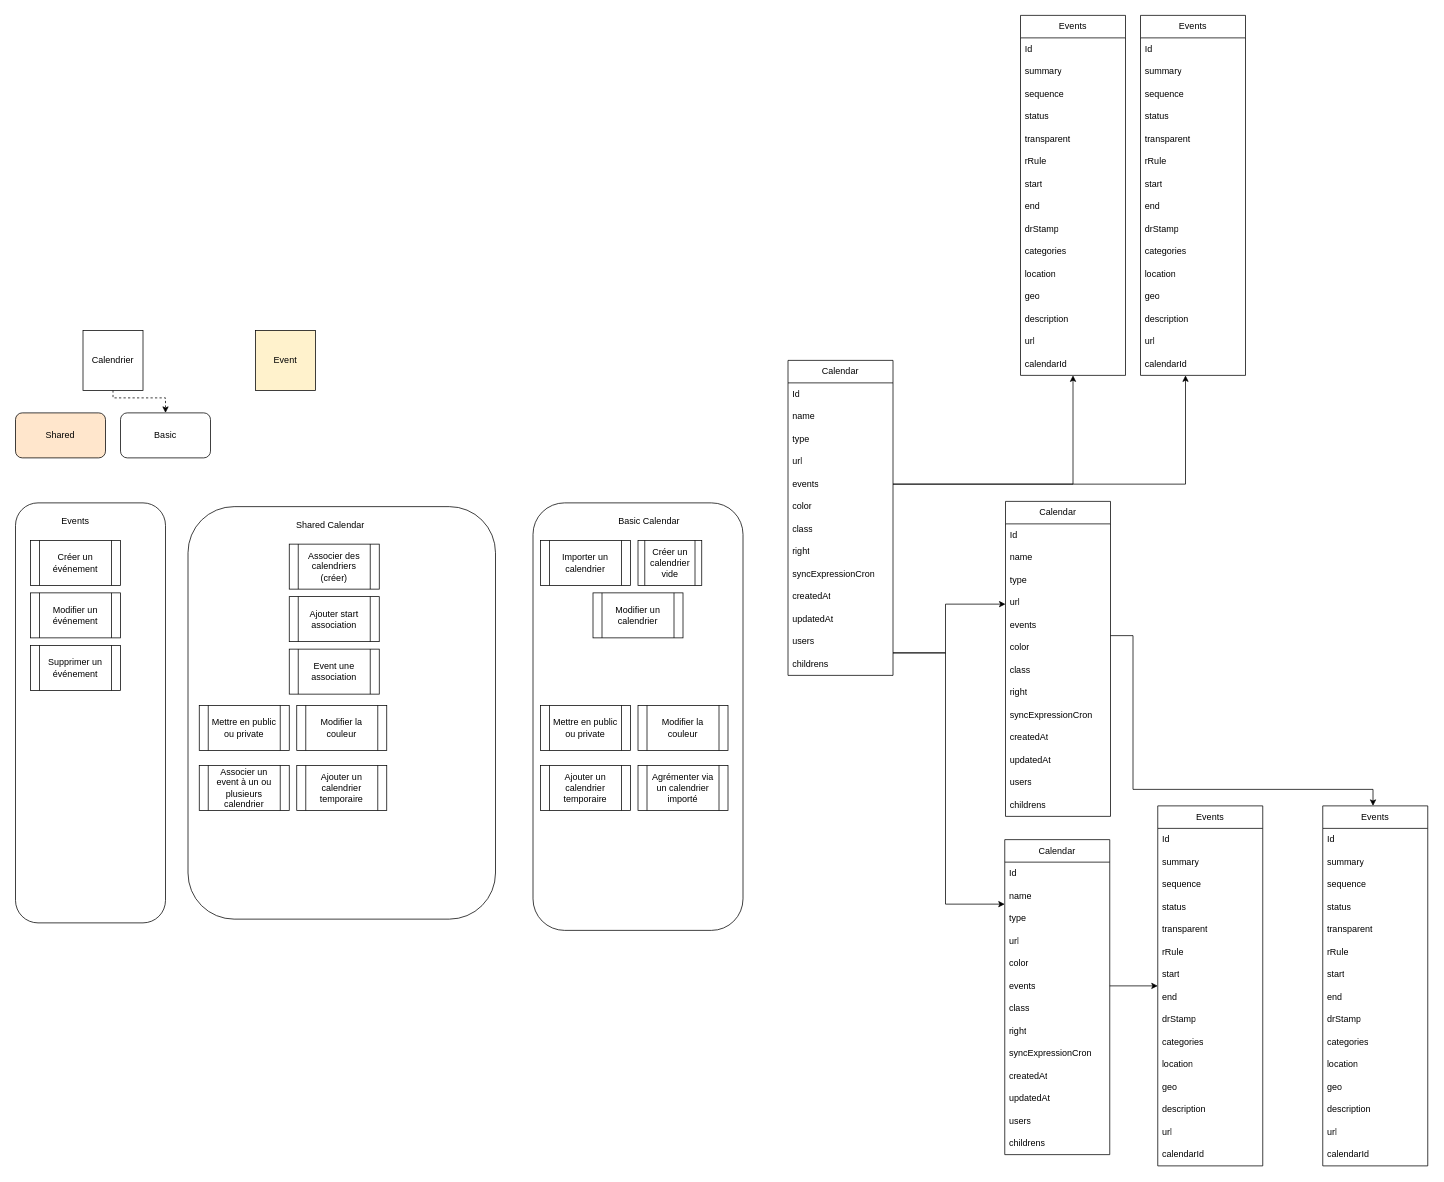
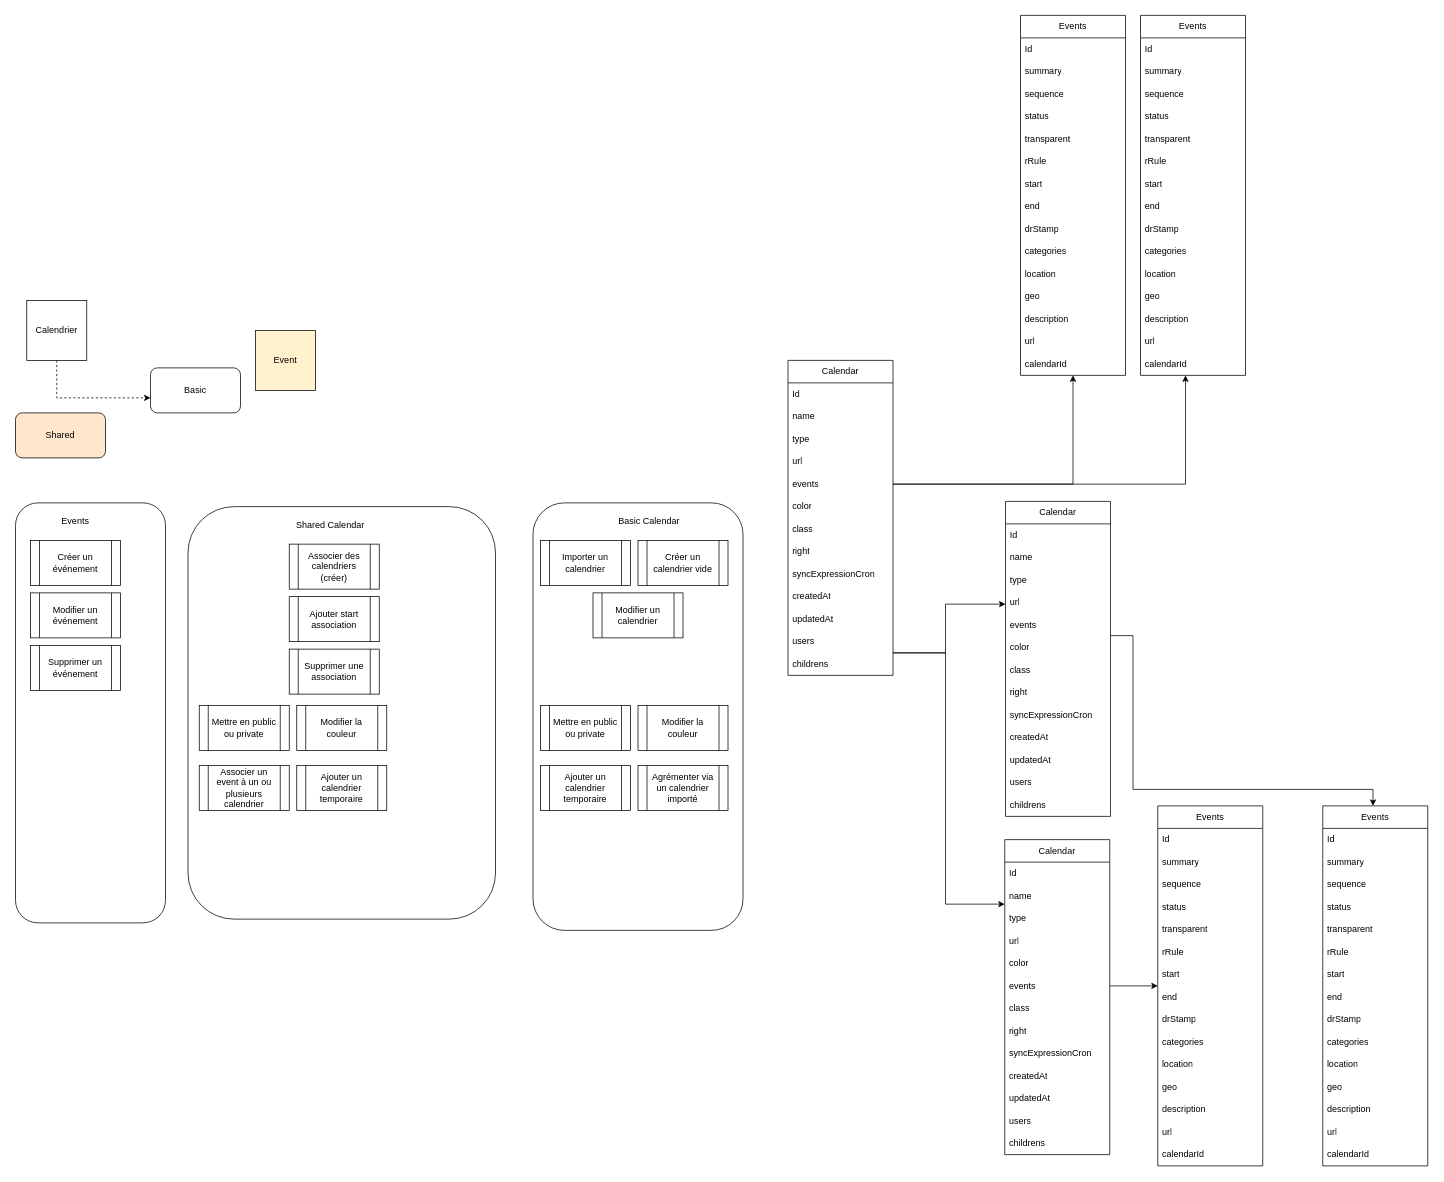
- <mxCell id="6" value="Calendrier" style="whiteSpace=wrap;html=1;aspect=fixed;" vertex="1" parent="1"><mxGeometry x="110" width="80" height="80" as="geometry" y="440" /></mxCell>
+ <mxCell id="6" value="Calendrier" style="whiteSpace=wrap;html=1;aspect=fixed;" vertex="1" parent="1"><mxGeometry x="35" y="400" width="80" height="80" as="geometry" /></mxCell>
- <mxCell id="8" value="Basic" style="rounded=1;whiteSpace=wrap;html=1;" vertex="1" parent="1"><mxGeometry x="160" y="550" width="120" height="60" as="geometry" /></mxCell>
+ <mxCell id="8" value="Basic" style="rounded=1;whiteSpace=wrap;html=1;" vertex="1" parent="1"><mxGeometry x="200" y="490" width="120" height="60" as="geometry" /></mxCell>
- <mxCell id="16" value="Créer un calendrier vide" style="shape=process;whiteSpace=wrap;html=1;backgroundOutline=1;" vertex="1" parent="1"><mxGeometry x="850" y="720" width="85" height="60" as="geometry" /></mxCell>
+ <mxCell id="16" value="Créer un calendrier vide" style="shape=process;whiteSpace=wrap;html=1;backgroundOutline=1;" vertex="1" parent="1"><mxGeometry x="850" y="720" width="120" height="60" as="geometry" /></mxCell>
- <mxCell id="14" value="Event une association" style="shape=process;whiteSpace=wrap;html=1;backgroundOutline=1;" vertex="1" parent="1"><mxGeometry x="385" y="865" width="120" height="60" as="geometry" /></mxCell>
+ <mxCell id="14" value="Supprimer une association" style="shape=process;whiteSpace=wrap;html=1;backgroundOutline=1;" vertex="1" parent="1"><mxGeometry x="385" y="865" width="120" height="60" as="geometry" /></mxCell>
